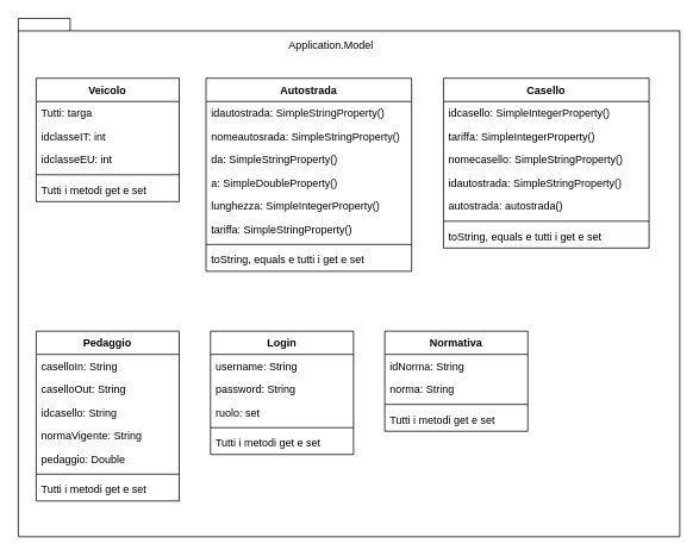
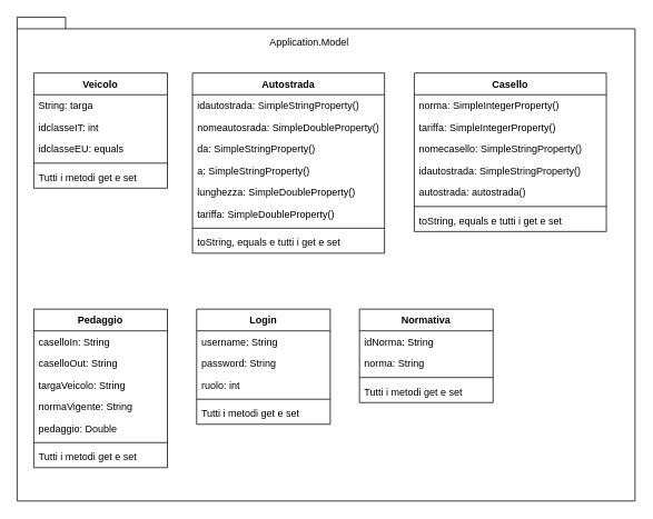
- <mxCell id="5" value="Tutti: targa" style="text;strokeColor=none;fillColor=none;align=left;verticalAlign=top;spacingLeft=4;spacingRight=4;overflow=hidden;rotatable=0;points=[[0,0.5],[1,0.5]];portConstraint=eastwest;" vertex="1" parent="4"><mxGeometry y="26" width="160" height="26" as="geometry" /></mxCell>
+ <mxCell id="5" value="String: targa" style="text;strokeColor=none;fillColor=none;align=left;verticalAlign=top;spacingLeft=4;spacingRight=4;overflow=hidden;rotatable=0;points=[[0,0.5],[1,0.5]];portConstraint=eastwest;" vertex="1" parent="4"><mxGeometry y="26" width="160" height="26" as="geometry" /></mxCell>
- <mxCell id="39" value="idcasello: SimpleIntegerProperty()" style="text;strokeColor=none;fillColor=none;align=left;verticalAlign=top;spacingLeft=4;spacingRight=4;overflow=hidden;rotatable=0;points=[[0,0.5],[1,0.5]];portConstraint=eastwest;" parent="38" vertex="1"><mxGeometry y="26" width="230" height="26" as="geometry" /></mxCell>
+ <mxCell id="39" value="norma: SimpleIntegerProperty()" style="text;strokeColor=none;fillColor=none;align=left;verticalAlign=top;spacingLeft=4;spacingRight=4;overflow=hidden;rotatable=0;points=[[0,0.5],[1,0.5]];portConstraint=eastwest;" parent="38" vertex="1"><mxGeometry y="26" width="230" height="26" as="geometry" /></mxCell>
- <mxCell id="12" value="nomeautosrada: SimpleStringProperty()" style="text;strokeColor=none;fillColor=none;align=left;verticalAlign=top;spacingLeft=4;spacingRight=4;overflow=hidden;rotatable=0;points=[[0,0.5],[1,0.5]];portConstraint=eastwest;" parent="10" vertex="1"><mxGeometry y="52" width="230" height="26" as="geometry" /></mxCell>
+ <mxCell id="12" value="nomeautosrada: SimpleDoubleProperty()" style="text;strokeColor=none;fillColor=none;align=left;verticalAlign=top;spacingLeft=4;spacingRight=4;overflow=hidden;rotatable=0;points=[[0,0.5],[1,0.5]];portConstraint=eastwest;" parent="10" vertex="1"><mxGeometry y="52" width="230" height="26" as="geometry" /></mxCell>
- <mxCell id="7" value="idclasseEU: int" style="text;strokeColor=none;fillColor=none;align=left;verticalAlign=top;spacingLeft=4;spacingRight=4;overflow=hidden;rotatable=0;points=[[0,0.5],[1,0.5]];portConstraint=eastwest;" parent="4" vertex="1"><mxGeometry y="78" width="160" height="26" as="geometry" /></mxCell>
+ <mxCell id="7" value="idclasseEU: equals" style="text;strokeColor=none;fillColor=none;align=left;verticalAlign=top;spacingLeft=4;spacingRight=4;overflow=hidden;rotatable=0;points=[[0,0.5],[1,0.5]];portConstraint=eastwest;" parent="4" vertex="1"><mxGeometry y="78" width="160" height="26" as="geometry" /></mxCell>
- <mxCell id="14" value="a: SimpleDoubleProperty()" style="text;strokeColor=none;fillColor=none;align=left;verticalAlign=top;spacingLeft=4;spacingRight=4;overflow=hidden;rotatable=0;points=[[0,0.5],[1,0.5]];portConstraint=eastwest;" parent="10" vertex="1"><mxGeometry y="104" width="230" height="26" as="geometry" /></mxCell>
+ <mxCell id="14" value="a: SimpleStringProperty()" style="text;strokeColor=none;fillColor=none;align=left;verticalAlign=top;spacingLeft=4;spacingRight=4;overflow=hidden;rotatable=0;points=[[0,0.5],[1,0.5]];portConstraint=eastwest;" parent="10" vertex="1"><mxGeometry y="104" width="230" height="26" as="geometry" /></mxCell>
- <mxCell id="15" value="lunghezza: SimpleIntegerProperty()" style="text;strokeColor=none;fillColor=none;align=left;verticalAlign=top;spacingLeft=4;spacingRight=4;overflow=hidden;rotatable=0;points=[[0,0.5],[1,0.5]];portConstraint=eastwest;" parent="10" vertex="1"><mxGeometry y="130" width="230" height="26" as="geometry" /></mxCell>
+ <mxCell id="15" value="lunghezza: SimpleDoubleProperty()" style="text;strokeColor=none;fillColor=none;align=left;verticalAlign=top;spacingLeft=4;spacingRight=4;overflow=hidden;rotatable=0;points=[[0,0.5],[1,0.5]];portConstraint=eastwest;" parent="10" vertex="1"><mxGeometry y="130" width="230" height="26" as="geometry" /></mxCell>
- <mxCell id="16" value="tariffa: SimpleStringProperty()" style="text;strokeColor=none;fillColor=none;align=left;verticalAlign=top;spacingLeft=4;spacingRight=4;overflow=hidden;rotatable=0;points=[[0,0.5],[1,0.5]];portConstraint=eastwest;" parent="10" vertex="1"><mxGeometry y="156" width="230" height="26" as="geometry" /></mxCell>
+ <mxCell id="16" value="tariffa: SimpleDoubleProperty()" style="text;strokeColor=none;fillColor=none;align=left;verticalAlign=top;spacingLeft=4;spacingRight=4;overflow=hidden;rotatable=0;points=[[0,0.5],[1,0.5]];portConstraint=eastwest;" parent="10" vertex="1"><mxGeometry y="156" width="230" height="26" as="geometry" /></mxCell>
- <mxCell id="33" value="idcasello: String" style="text;strokeColor=none;fillColor=none;align=left;verticalAlign=top;spacingLeft=4;spacingRight=4;overflow=hidden;rotatable=0;points=[[0,0.5],[1,0.5]];portConstraint=eastwest;" parent="30" vertex="1"><mxGeometry y="78" width="160" height="26" as="geometry" /></mxCell>
+ <mxCell id="33" value="targaVeicolo: String" style="text;strokeColor=none;fillColor=none;align=left;verticalAlign=top;spacingLeft=4;spacingRight=4;overflow=hidden;rotatable=0;points=[[0,0.5],[1,0.5]];portConstraint=eastwest;" parent="30" vertex="1"><mxGeometry y="78" width="160" height="26" as="geometry" /></mxCell>
- <mxCell id="27" value="ruolo: set" style="text;strokeColor=none;fillColor=none;align=left;verticalAlign=top;spacingLeft=4;spacingRight=4;overflow=hidden;rotatable=0;points=[[0,0.5],[1,0.5]];portConstraint=eastwest;" parent="24" vertex="1"><mxGeometry y="78" width="160" height="26" as="geometry" /></mxCell>
+ <mxCell id="27" value="ruolo: int" style="text;strokeColor=none;fillColor=none;align=left;verticalAlign=top;spacingLeft=4;spacingRight=4;overflow=hidden;rotatable=0;points=[[0,0.5],[1,0.5]];portConstraint=eastwest;" parent="24" vertex="1"><mxGeometry y="78" width="160" height="26" as="geometry" /></mxCell>
